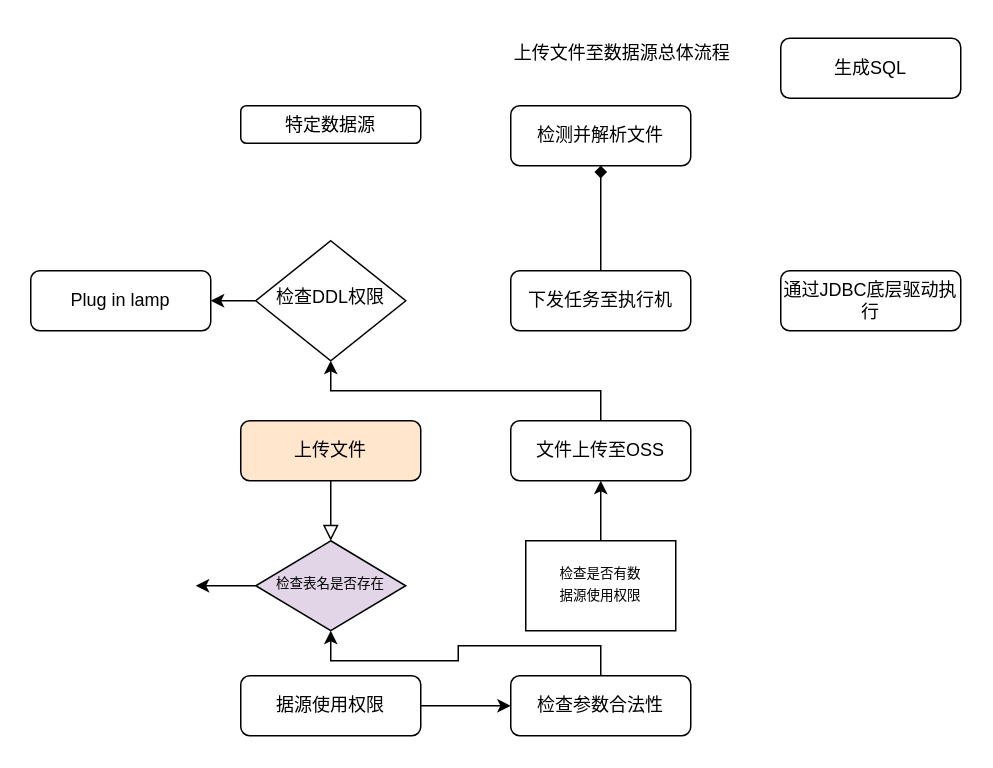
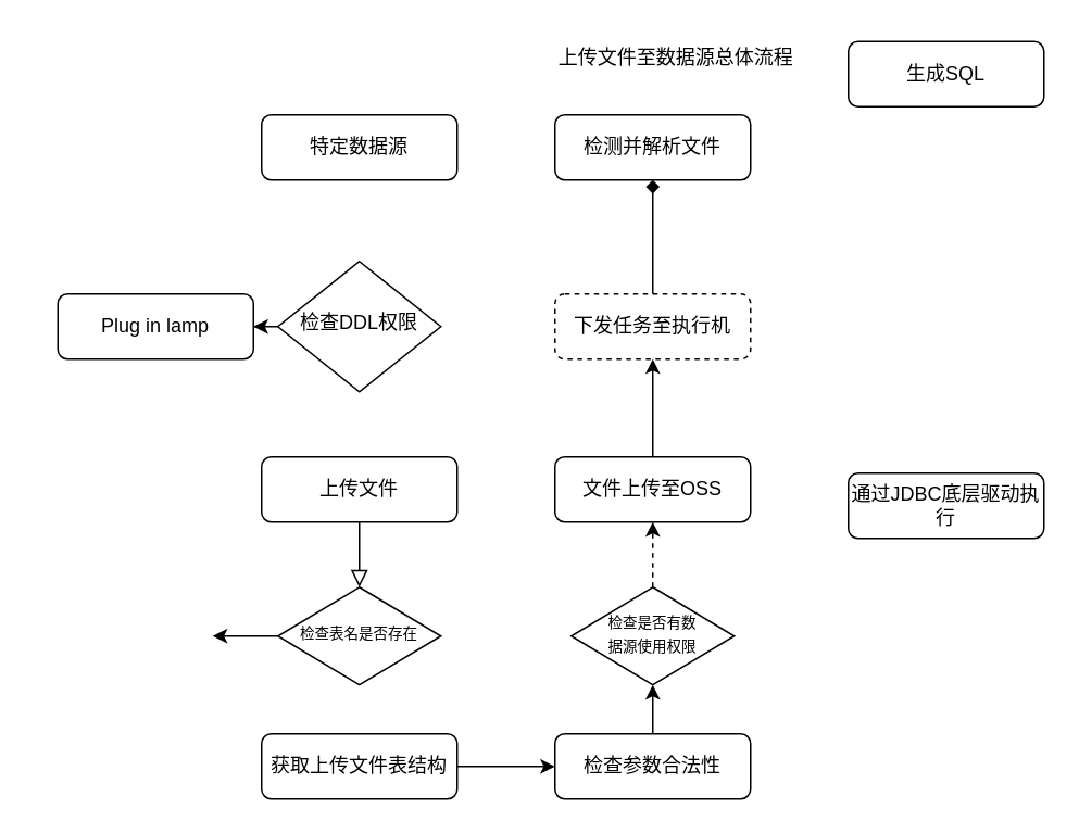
- <mxCell id="2" value="特定数据源" style="rounded=1;whiteSpace=wrap;html=1;fontSize=12;glass=0;strokeWidth=1;shadow=0;" parent="1" vertex="1"><mxGeometry x="160" y="70" width="120" height="25" as="geometry" /></mxCell>
+ <mxCell id="2" value="特定数据源" style="rounded=1;whiteSpace=wrap;html=1;fontSize=12;glass=0;strokeWidth=1;shadow=0;" parent="1" vertex="1"><mxGeometry x="160" y="70" width="120" height="40" as="geometry" /></mxCell>
- <mxCell id="5" value="Plug in lamp" style="rounded=1;whiteSpace=wrap;html=1;fontSize=12;glass=0;strokeWidth=1;shadow=0;" parent="1" vertex="1"><mxGeometry x="20" y="180" width="120" height="40" as="geometry" /></mxCell>
+ <mxCell id="5" value="Plug in lamp" style="rounded=1;whiteSpace=wrap;html=1;fontSize=12;glass=0;strokeWidth=1;shadow=0;" parent="1" vertex="1"><mxGeometry x="35" y="180" width="120" height="40" as="geometry" /></mxCell>
- <mxCell id="20" value="下发任务至执行机" style="rounded=1;whiteSpace=wrap;html=1;fontSize=12;glass=0;strokeWidth=1;shadow=0;" vertex="1" parent="1"><mxGeometry x="340" y="180" width="120" height="40" as="geometry" /></mxCell>
+ <mxCell id="20" value="下发任务至执行机" style="rounded=1;whiteSpace=wrap;html=1;fontSize=12;glass=0;strokeWidth=1;shadow=0;dashed=1;" vertex="1" parent="1"><mxGeometry x="340" y="180" width="120" height="40" as="geometry" /></mxCell>
- <mxCell id="23" value="通过JDBC底层驱动执行" style="rounded=1;whiteSpace=wrap;html=1;fontSize=12;glass=0;strokeWidth=1;shadow=0;" vertex="1" parent="1"><mxGeometry x="520" y="180" width="120" height="40" as="geometry" /></mxCell>
+ <mxCell id="23" value="通过JDBC底层驱动执行" style="rounded=1;whiteSpace=wrap;html=1;fontSize=12;glass=0;strokeWidth=1;shadow=0;" vertex="1" parent="1"><mxGeometry x="520" y="290" width="120" height="40" as="geometry" /></mxCell>
- <mxCell id="17" style="edgeStyle=orthogonalEdgeStyle;rounded=0;orthogonalLoop=1;jettySize=auto;html=1;exitX=0.5;exitY=0;exitDx=0;exitDy=0;" edge="1" parent="1" source="18" target="4"><mxGeometry relative="1" as="geometry" /></mxCell>
+ <mxCell id="17" style="edgeStyle=orthogonalEdgeStyle;rounded=0;orthogonalLoop=1;jettySize=auto;html=1;exitX=0.5;exitY=0;exitDx=0;exitDy=0;entryX=0.5;entryY=1;entryDx=0;entryDy=0;" edge="1" parent="1" source="18" target="20"><mxGeometry relative="1" as="geometry" /></mxCell>
- <mxCell id="7" value="上传文件" style="rounded=1;whiteSpace=wrap;html=1;fontSize=12;glass=0;strokeWidth=1;shadow=0;fillColor=#ffe6cc;" parent="1" vertex="1"><mxGeometry x="160" y="280" width="120" height="40" as="geometry" /></mxCell>
+ <mxCell id="7" value="上传文件" style="rounded=1;whiteSpace=wrap;html=1;fontSize=12;glass=0;strokeWidth=1;shadow=0;" parent="1" vertex="1"><mxGeometry x="160" y="280" width="120" height="40" as="geometry" /></mxCell>
- <mxCell id="15" style="edgeStyle=orthogonalEdgeStyle;rounded=0;orthogonalLoop=1;jettySize=auto;html=1;exitX=0.5;exitY=0;exitDx=0;exitDy=0;entryX=0.5;entryY=1;entryDx=0;entryDy=0;" edge="1" parent="1" source="16" target="18"><mxGeometry relative="1" as="geometry" /></mxCell>
+ <mxCell id="15" style="edgeStyle=orthogonalEdgeStyle;rounded=0;orthogonalLoop=1;jettySize=auto;html=1;exitX=0.5;exitY=0;exitDx=0;exitDy=0;entryX=0.5;entryY=1;entryDx=0;entryDy=0;dashed=1;" edge="1" parent="1" source="16" target="18"><mxGeometry relative="1" as="geometry" /></mxCell>
- <mxCell id="10" value="&lt;div class=&quot;lake-content&quot;&gt;&lt;font style=&quot;font-size: 9px;&quot;&gt;检查表名是否存在&lt;/font&gt;&lt;/div&gt;" style="rhombus;whiteSpace=wrap;html=1;shadow=0;fontFamily=Helvetica;fontSize=12;align=center;strokeWidth=1;spacing=6;spacingTop=-4;fillColor=#e1d5e7;" vertex="1" parent="1"><mxGeometry x="170" y="360" width="100" height="60" as="geometry" /></mxCell>
+ <mxCell id="10" value="&lt;div class=&quot;lake-content&quot;&gt;&lt;font style=&quot;font-size: 9px;&quot;&gt;检查表名是否存在&lt;/font&gt;&lt;/div&gt;" style="rhombus;whiteSpace=wrap;html=1;shadow=0;fontFamily=Helvetica;fontSize=12;align=center;strokeWidth=1;spacing=6;spacingTop=-4;" vertex="1" parent="1"><mxGeometry x="170" y="360" width="100" height="60" as="geometry" /></mxCell>
- <mxCell id="16" value="&lt;div class=&quot;lake-content&quot;&gt;&lt;font style=&quot;font-size: 9px;&quot;&gt;检查是否有数&lt;/font&gt;&lt;/div&gt;&lt;div class=&quot;lake-content&quot;&gt;&lt;font style=&quot;font-size: 9px;&quot;&gt;据&lt;/font&gt;&lt;font style=&quot;background-color: initial; font-size: 9px;&quot;&gt;源&lt;/font&gt;&lt;span style=&quot;background-color: initial; font-size: 9px;&quot;&gt;使用权限&lt;/span&gt;&lt;/div&gt;" style="whiteSpace=wrap;html=1;shadow=0;fontFamily=Helvetica;fontSize=12;align=center;strokeWidth=1;spacing=6;spacingTop=-4;rounded=0;" vertex="1" parent="1"><mxGeometry x="350" y="360" width="100" height="60" as="geometry" /></mxCell>
+ <mxCell id="16" value="&lt;div class=&quot;lake-content&quot;&gt;&lt;font style=&quot;font-size: 9px;&quot;&gt;检查是否有数&lt;/font&gt;&lt;/div&gt;&lt;div class=&quot;lake-content&quot;&gt;&lt;font style=&quot;font-size: 9px;&quot;&gt;据&lt;/font&gt;&lt;font style=&quot;background-color: initial; font-size: 9px;&quot;&gt;源&lt;/font&gt;&lt;span style=&quot;background-color: initial; font-size: 9px;&quot;&gt;使用权限&lt;/span&gt;&lt;/div&gt;" style="rhombus;whiteSpace=wrap;html=1;shadow=0;fontFamily=Helvetica;fontSize=12;align=center;strokeWidth=1;spacing=6;spacingTop=-4;" vertex="1" parent="1"><mxGeometry x="350" y="360" width="100" height="60" as="geometry" /></mxCell>
- <mxCell id="13" style="edgeStyle=orthogonalEdgeStyle;rounded=0;orthogonalLoop=1;jettySize=auto;html=1;exitX=0.5;exitY=0;exitDx=0;exitDy=0;" edge="1" parent="1" source="14" target="10"><mxGeometry relative="1" as="geometry" /></mxCell>
+ <mxCell id="13" style="edgeStyle=orthogonalEdgeStyle;rounded=0;orthogonalLoop=1;jettySize=auto;html=1;exitX=0.5;exitY=0;exitDx=0;exitDy=0;entryX=0.5;entryY=1;entryDx=0;entryDy=0;" edge="1" parent="1" source="14" target="16"><mxGeometry relative="1" as="geometry" /></mxCell>
- <mxCell id="12" value="据源使用权限" style="rounded=1;whiteSpace=wrap;html=1;fontSize=12;glass=0;strokeWidth=1;shadow=0;" vertex="1" parent="1"><mxGeometry x="160" y="450" width="120" height="40" as="geometry" /></mxCell>
+ <mxCell id="12" value="获取上传文件表结构" style="rounded=1;whiteSpace=wrap;html=1;fontSize=12;glass=0;strokeWidth=1;shadow=0;" vertex="1" parent="1"><mxGeometry x="160" y="450" width="120" height="40" as="geometry" /></mxCell>
